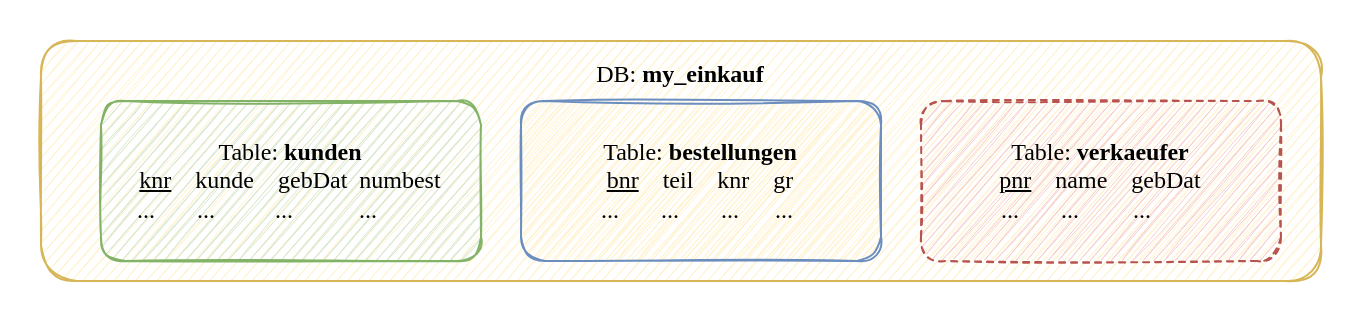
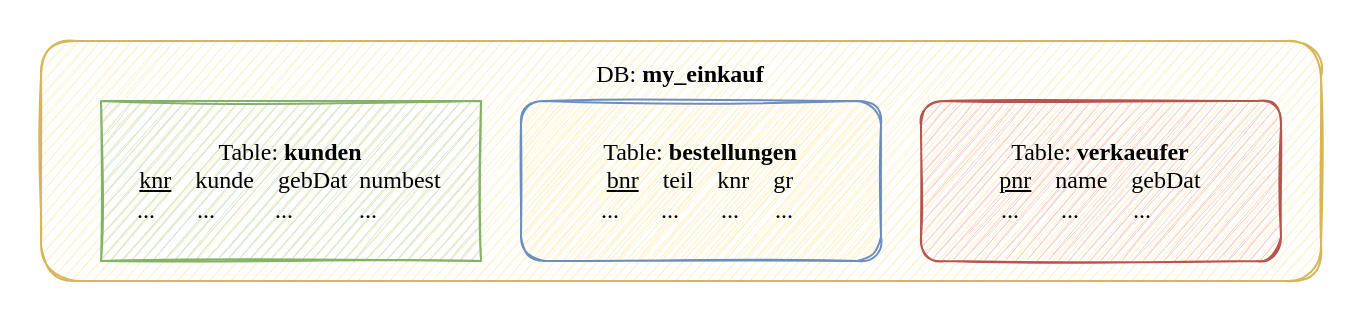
- <mxCell id="3" value="Table: &lt;b&gt;kunden&lt;/b&gt;&lt;br&gt;&lt;u&gt;knr&lt;/u&gt;&amp;nbsp; &amp;nbsp; kunde&amp;nbsp; &amp;nbsp; gebDat&amp;nbsp; numbest&lt;br&gt;...&amp;nbsp; &amp;nbsp; &amp;nbsp; &amp;nbsp;...&amp;nbsp; &amp;nbsp; &amp;nbsp; &amp;nbsp; &amp;nbsp; ...&amp;nbsp; &amp;nbsp; &amp;nbsp; &amp;nbsp; &amp;nbsp; &amp;nbsp;...&amp;nbsp; &amp;nbsp; &amp;nbsp; &amp;nbsp; &amp;nbsp; &amp;nbsp;&lt;br&gt;&lt;span&gt;&lt;/span&gt;&lt;span&gt;&lt;/span&gt;" style="rounded=1;whiteSpace=wrap;html=1;sketch=1;fillColor=#d5e8d4;strokeColor=#82b366;fillStyle=hachure;fontFamily=Comic Sans MS;" parent="1" vertex="1"><mxGeometry x="50" y="50" width="190" height="80" as="geometry" /></mxCell>
+ <mxCell id="3" value="Table: &lt;b&gt;kunden&lt;/b&gt;&lt;br&gt;&lt;u&gt;knr&lt;/u&gt;&amp;nbsp; &amp;nbsp; kunde&amp;nbsp; &amp;nbsp; gebDat&amp;nbsp; numbest&lt;br&gt;...&amp;nbsp; &amp;nbsp; &amp;nbsp; &amp;nbsp;...&amp;nbsp; &amp;nbsp; &amp;nbsp; &amp;nbsp; &amp;nbsp; ...&amp;nbsp; &amp;nbsp; &amp;nbsp; &amp;nbsp; &amp;nbsp; &amp;nbsp;...&amp;nbsp; &amp;nbsp; &amp;nbsp; &amp;nbsp; &amp;nbsp; &amp;nbsp;&lt;br&gt;&lt;span&gt;&lt;/span&gt;&lt;span&gt;&lt;/span&gt;" style="whiteSpace=wrap;html=1;sketch=1;fillColor=#d5e8d4;strokeColor=#82b366;fillStyle=hachure;fontFamily=Comic Sans MS;rounded=0;" parent="1" vertex="1"><mxGeometry x="50" y="50" width="190" height="80" as="geometry" /></mxCell>
- <mxCell id="5" value="Table: &lt;b&gt;verkaeufer&lt;/b&gt;&lt;br&gt;&lt;u&gt;pnr&lt;/u&gt;&amp;nbsp; &amp;nbsp; name&amp;nbsp; &amp;nbsp; gebDat&lt;br&gt;...&amp;nbsp; &amp;nbsp; &amp;nbsp; &amp;nbsp;...&amp;nbsp; &amp;nbsp; &amp;nbsp; &amp;nbsp; &amp;nbsp;...&amp;nbsp; &amp;nbsp; &amp;nbsp; &amp;nbsp;&amp;nbsp;" style="rounded=1;whiteSpace=wrap;html=1;sketch=1;fillColor=#f8cecc;strokeColor=#b85450;fillStyle=hachure;fontFamily=Comic Sans MS;dashed=1;" vertex="1" parent="1"><mxGeometry x="460" y="50" width="180" height="80" as="geometry" /></mxCell>
+ <mxCell id="5" value="Table: &lt;b&gt;verkaeufer&lt;/b&gt;&lt;br&gt;&lt;u&gt;pnr&lt;/u&gt;&amp;nbsp; &amp;nbsp; name&amp;nbsp; &amp;nbsp; gebDat&lt;br&gt;...&amp;nbsp; &amp;nbsp; &amp;nbsp; &amp;nbsp;...&amp;nbsp; &amp;nbsp; &amp;nbsp; &amp;nbsp; &amp;nbsp;...&amp;nbsp; &amp;nbsp; &amp;nbsp; &amp;nbsp;&amp;nbsp;" style="rounded=1;whiteSpace=wrap;html=1;sketch=1;fillColor=#f8cecc;strokeColor=#b85450;fillStyle=hachure;fontFamily=Comic Sans MS;" vertex="1" parent="1"><mxGeometry x="460" y="50" width="180" height="80" as="geometry" /></mxCell>
